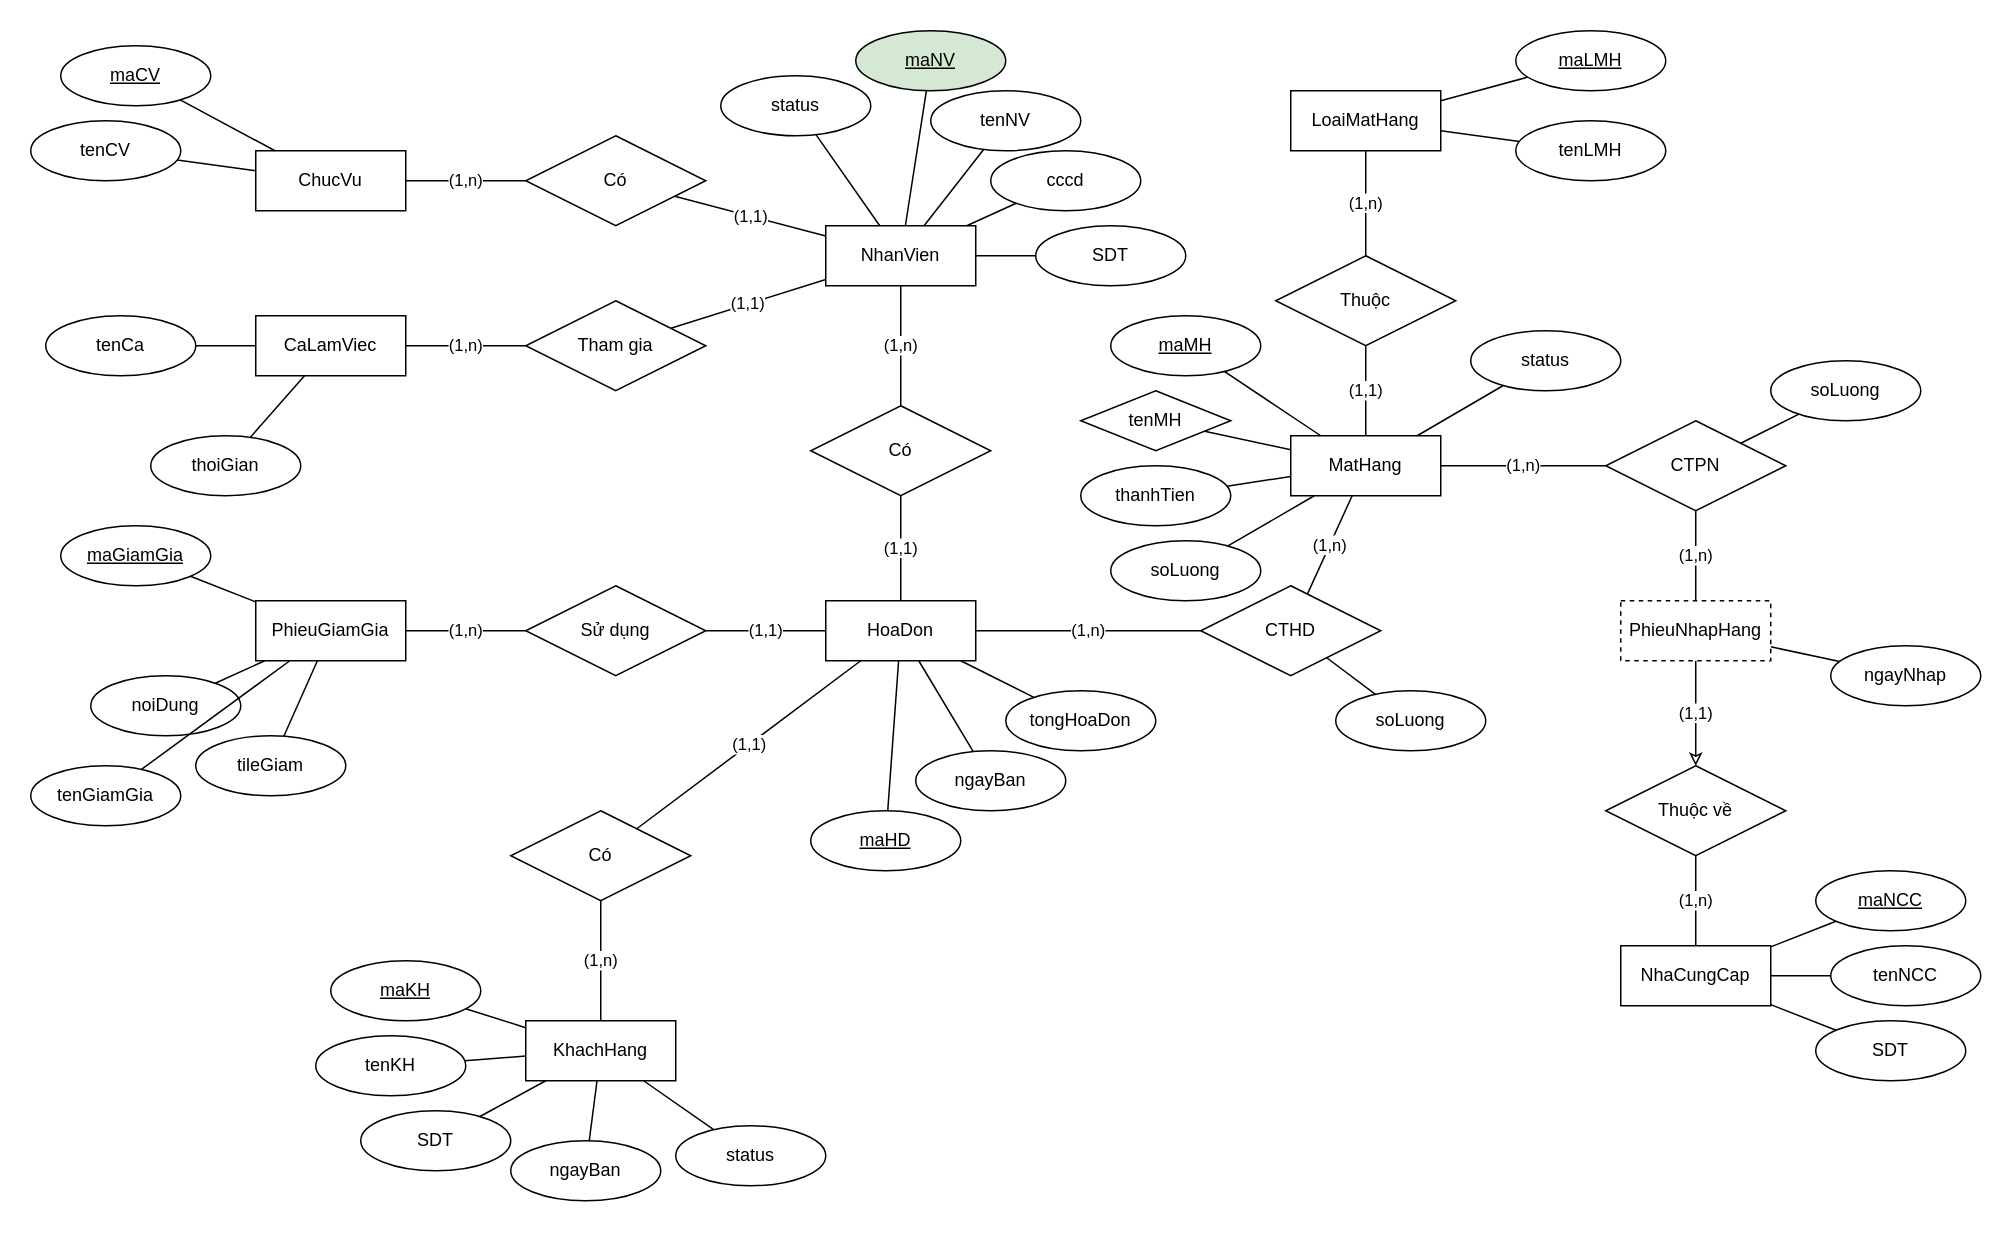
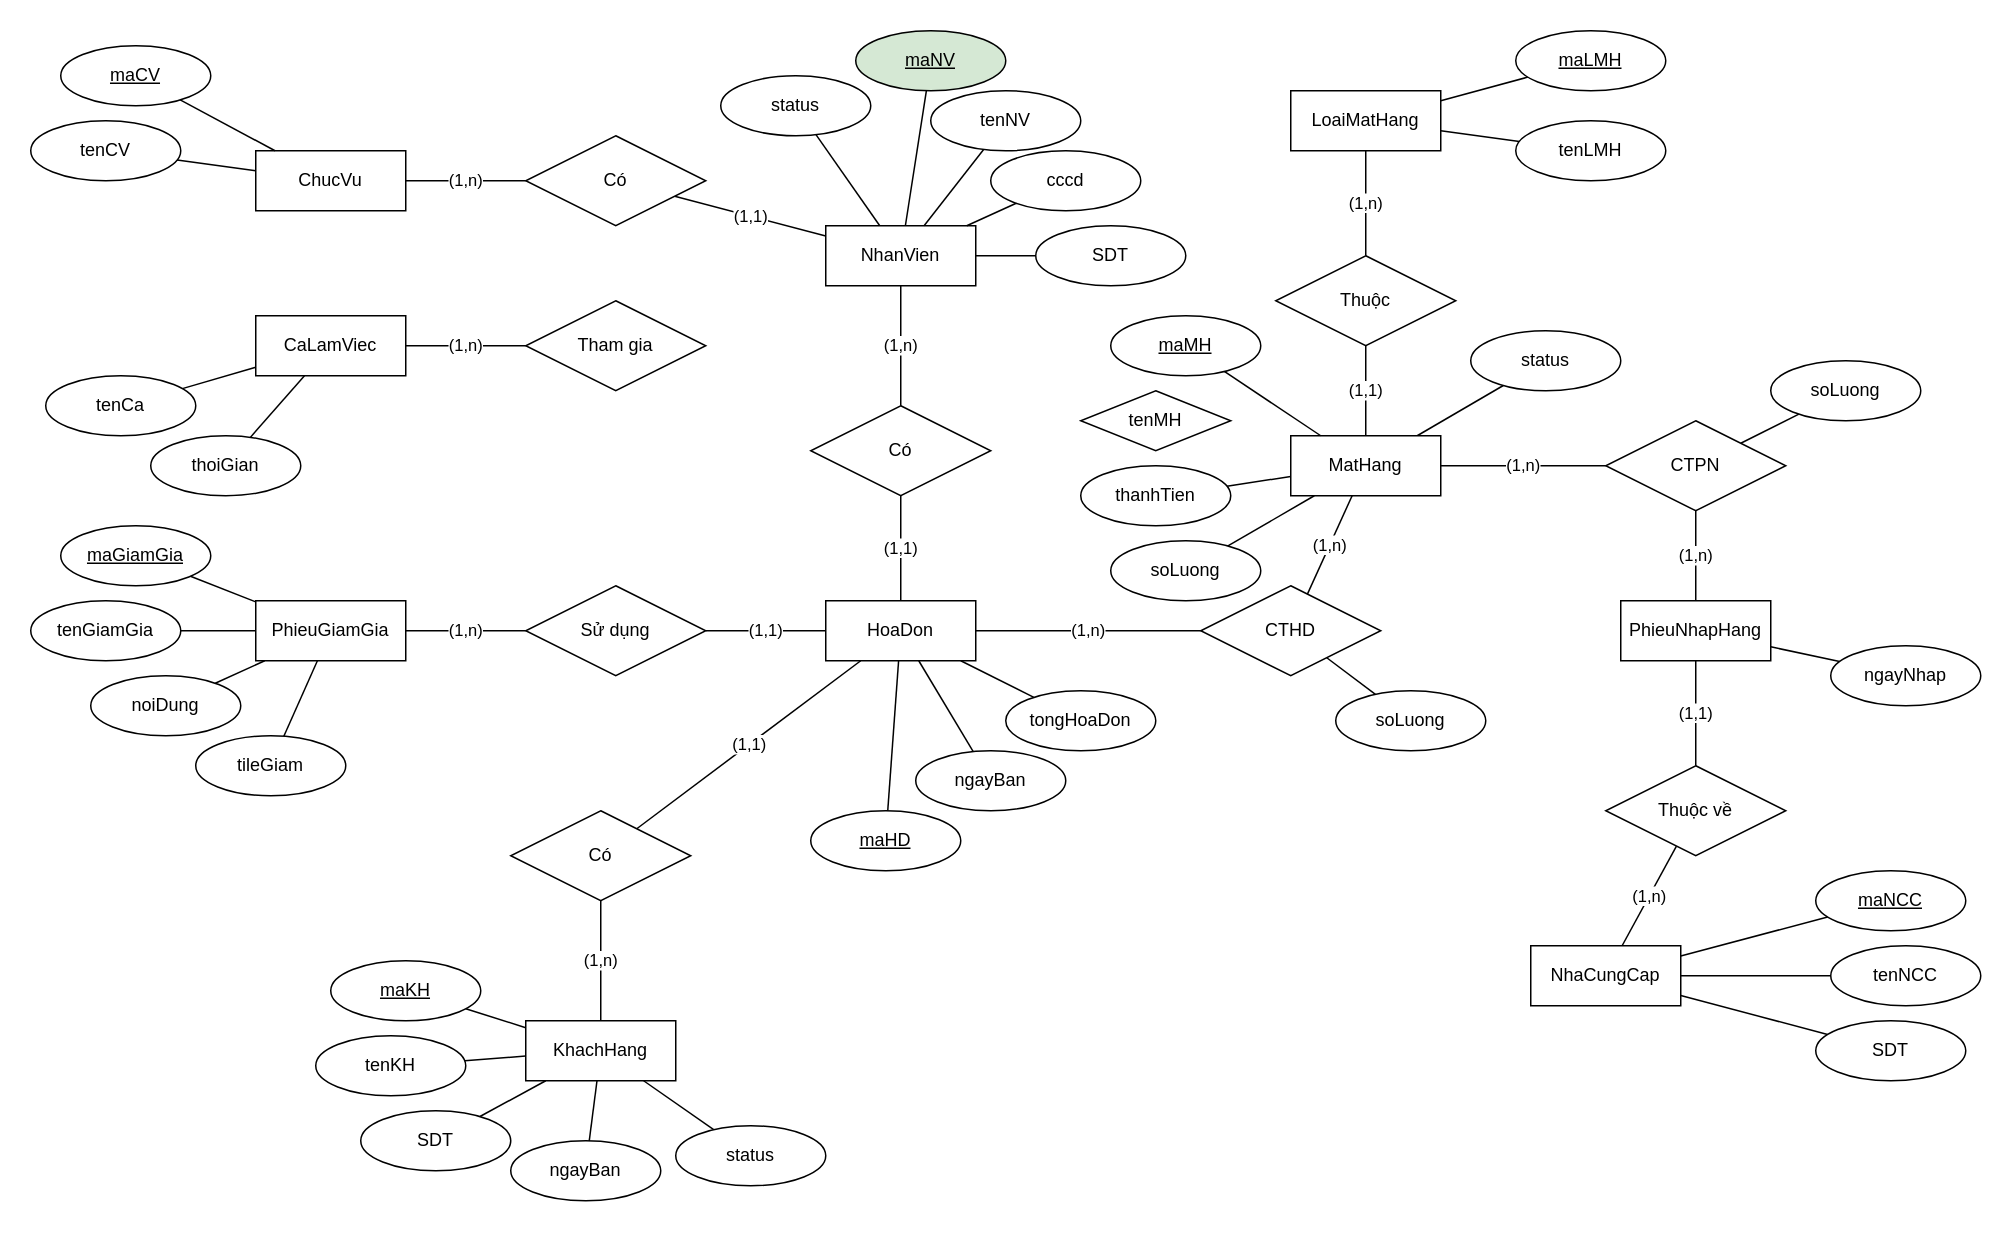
- <mxCell id="26" value="(1,1)" style="edgeStyle=none;rounded=0;orthogonalLoop=1;jettySize=auto;html=1;endArrow=none;endFill=0;" parent="1" source="27" target="13" edge="1"><mxGeometry relative="1" as="geometry" /></mxCell>
- <mxCell id="49" value="tenCa" style="ellipse;whiteSpace=wrap;html=1;align=center;" parent="1" vertex="1"><mxGeometry x="30" y="210" width="100" height="40" as="geometry" /></mxCell>
+ <mxCell id="49" value="tenCa" style="ellipse;whiteSpace=wrap;html=1;align=center;" parent="1" vertex="1"><mxGeometry x="30" y="250" width="100" height="40" as="geometry" /></mxCell>
- <mxCell id="87" style="edgeStyle=none;rounded=0;orthogonalLoop=1;jettySize=auto;html=1;endArrow=none;endFill=0;" parent="1" source="88" target="18" edge="1"><mxGeometry relative="1" as="geometry" /></mxCell>
- <mxCell id="21" value="PhieuNhapHang" style="whiteSpace=wrap;html=1;align=center;dashed=1;" parent="1" vertex="1"><mxGeometry x="1080" y="400" width="100" height="40" as="geometry" /></mxCell>
+ <mxCell id="21" value="PhieuNhapHang" style="whiteSpace=wrap;html=1;align=center;" parent="1" vertex="1"><mxGeometry x="1080" y="400" width="100" height="40" as="geometry" /></mxCell>
- <mxCell id="19" value="(1,1)" style="edgeStyle=none;rounded=0;orthogonalLoop=1;jettySize=auto;html=1;endArrow=classic;endFill=0;" parent="1" source="21" target="43" edge="1"><mxGeometry relative="1" as="geometry" /></mxCell>
+ <mxCell id="19" value="(1,1)" style="edgeStyle=none;rounded=0;orthogonalLoop=1;jettySize=auto;html=1;endArrow=none;endFill=0;" parent="1" source="21" target="43" edge="1"><mxGeometry relative="1" as="geometry" /></mxCell>
- <mxCell id="59" value="tenGiamGia" style="ellipse;whiteSpace=wrap;html=1;align=center;" parent="1" vertex="1"><mxGeometry x="20" y="510" width="100" height="40" as="geometry" /></mxCell>
+ <mxCell id="59" value="tenGiamGia" style="ellipse;whiteSpace=wrap;html=1;align=center;" parent="1" vertex="1"><mxGeometry x="20" y="400" width="100" height="40" as="geometry" /></mxCell>
- <mxCell id="22" value="NhaCungCap" style="whiteSpace=wrap;html=1;align=center;" parent="1" vertex="1"><mxGeometry x="1080" y="630" width="100" height="40" as="geometry" /></mxCell>
+ <mxCell id="22" value="NhaCungCap" style="whiteSpace=wrap;html=1;align=center;" parent="1" vertex="1"><mxGeometry x="1020" y="630" width="100" height="40" as="geometry" /></mxCell>
